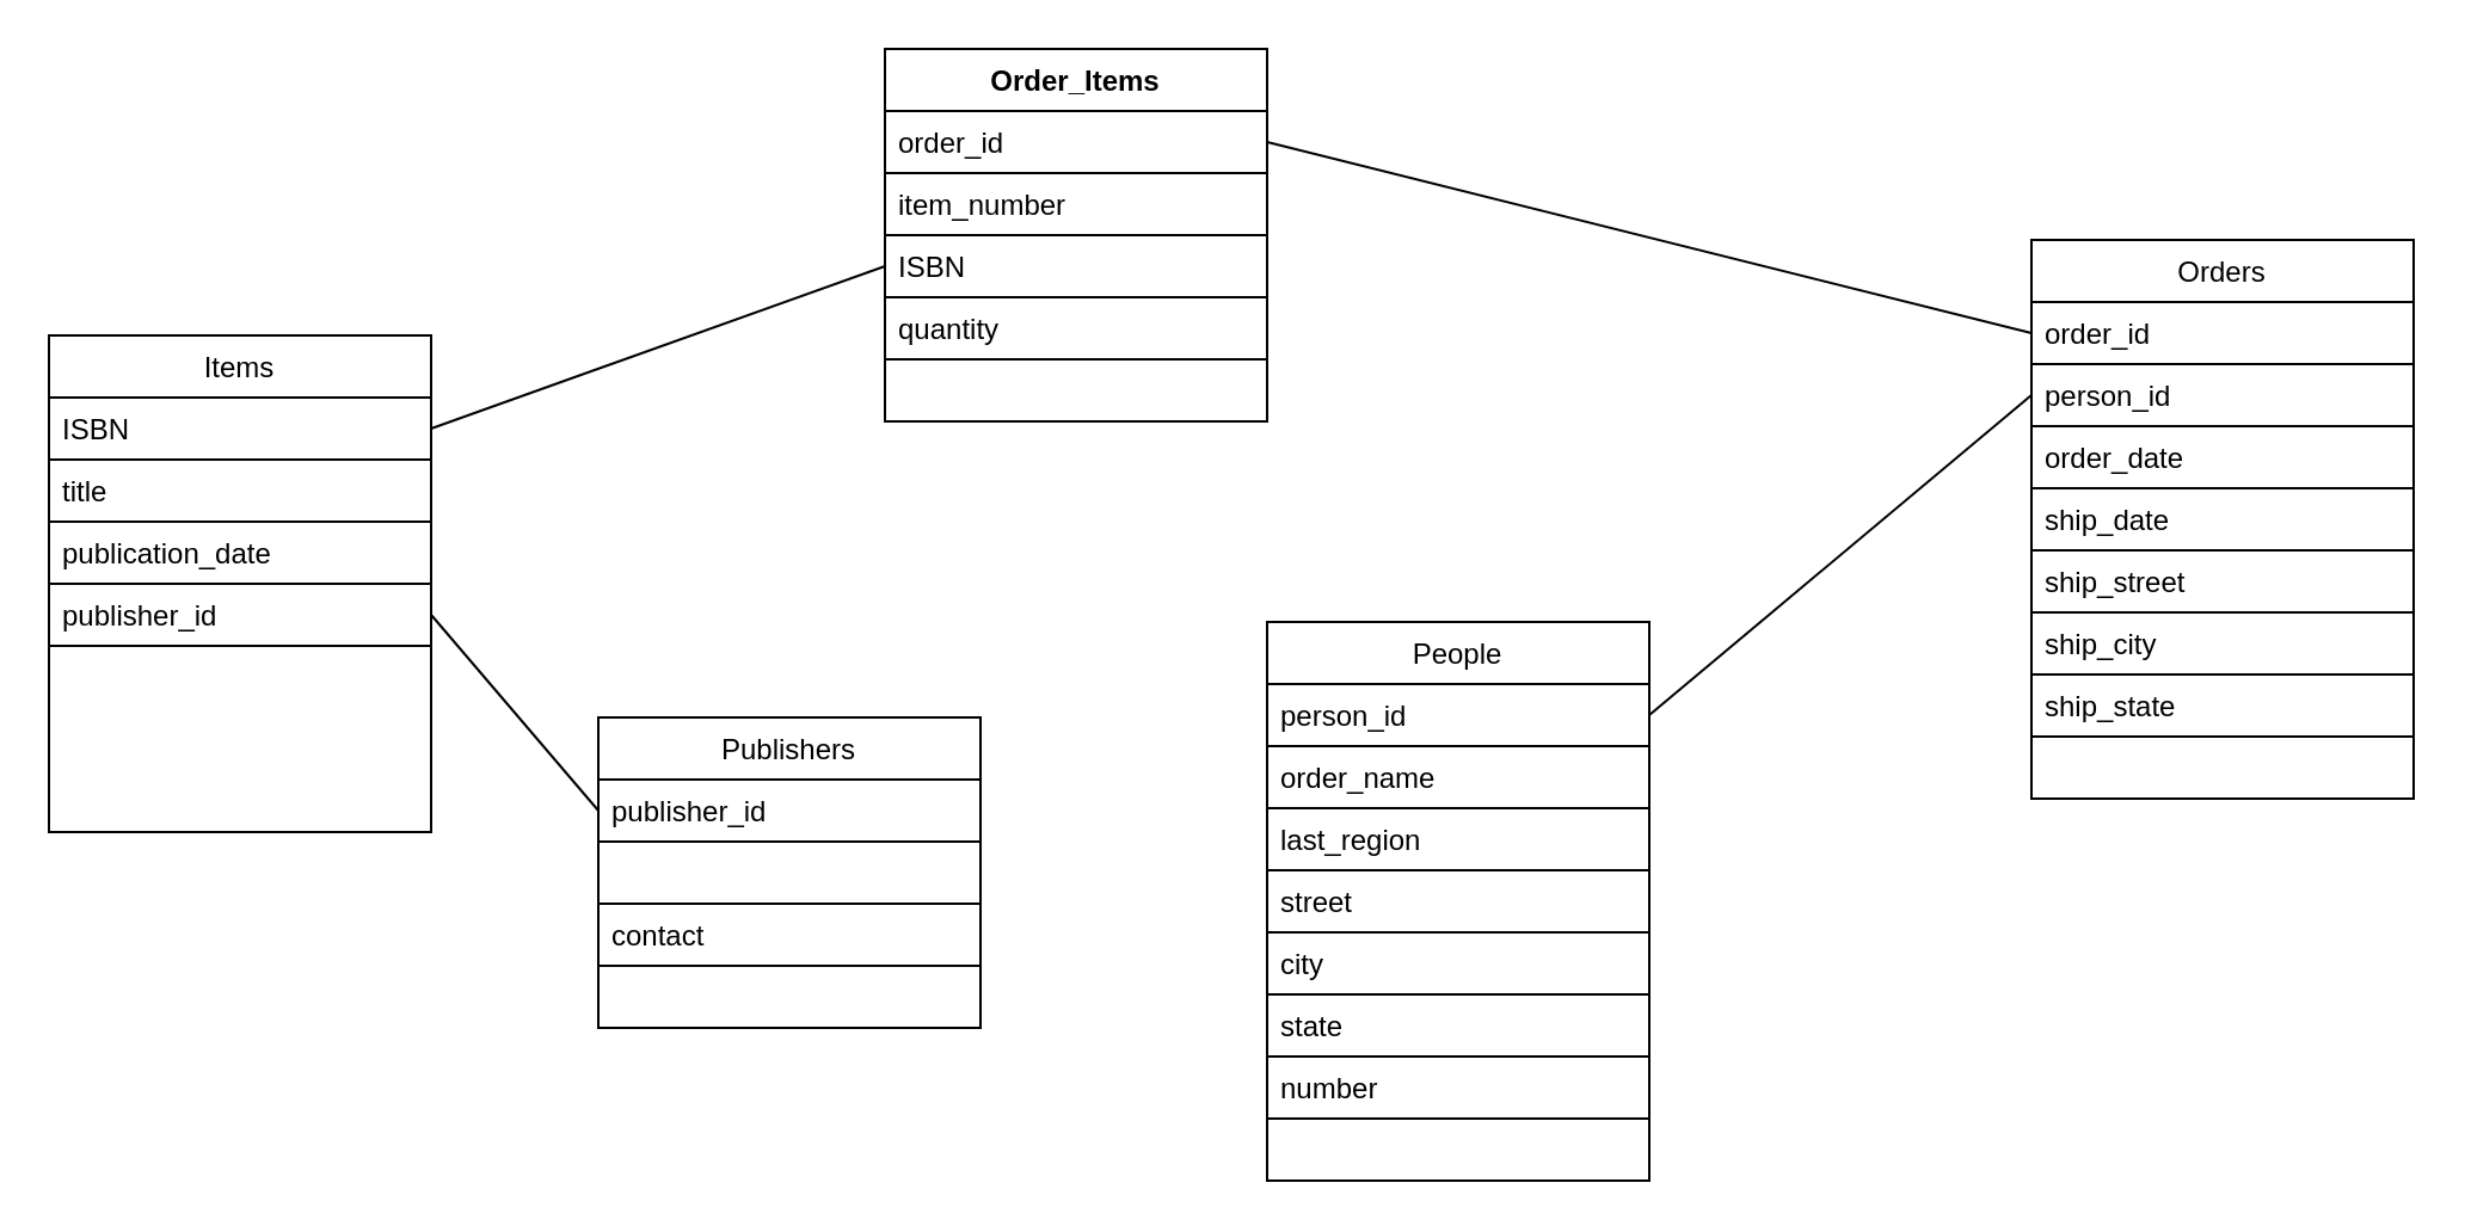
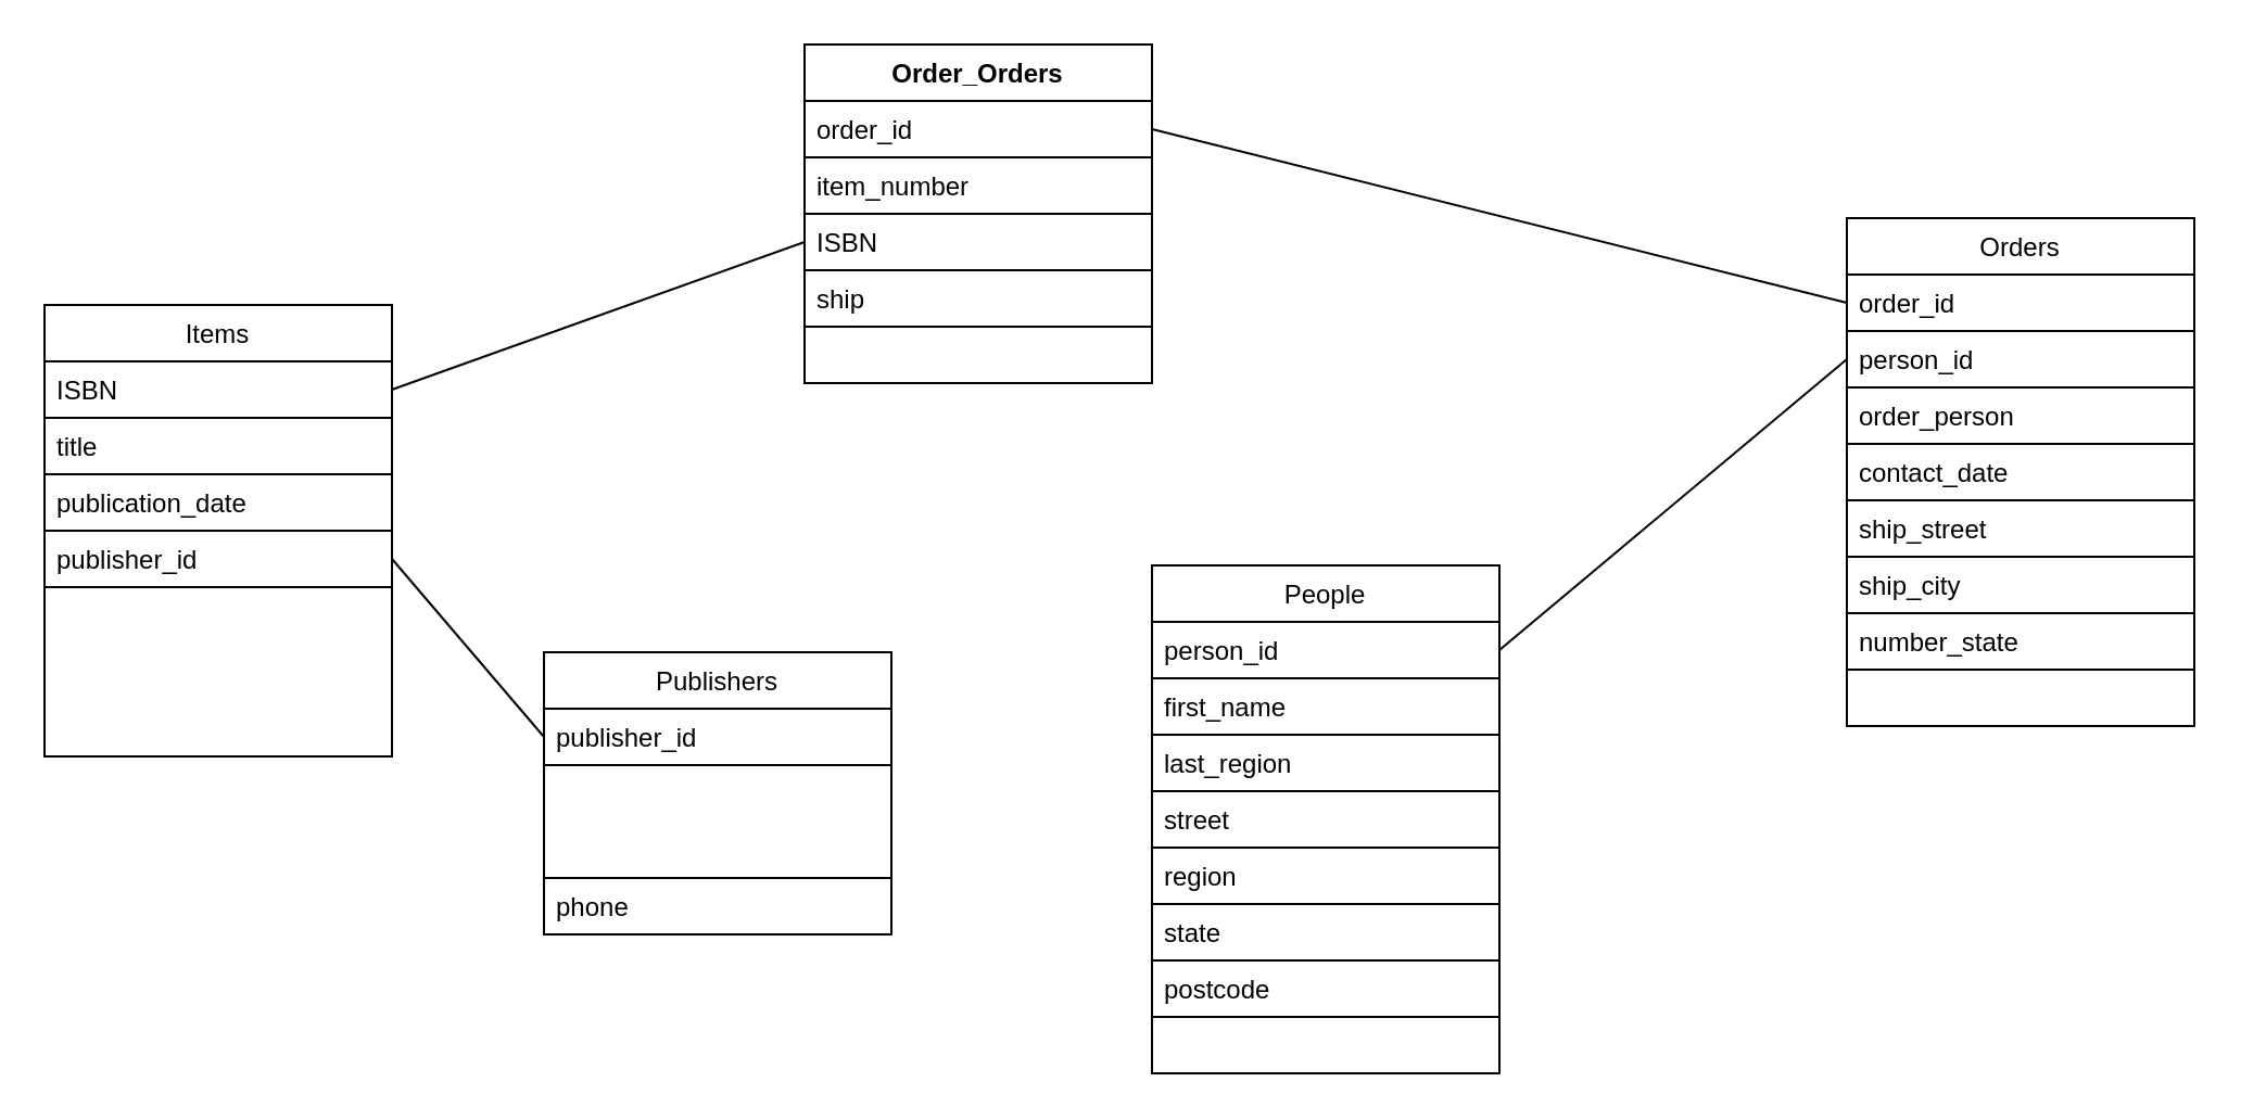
- <mxCell id="12" value="Order_Items" style="swimlane;fontStyle=1;align=center;verticalAlign=top;childLayout=stackLayout;horizontal=1;startSize=26;horizontalStack=0;resizeParent=1;resizeLast=0;collapsible=1;marginBottom=0;rounded=0;shadow=0;strokeWidth=1;" parent="11" vertex="1"><mxGeometry width="160" height="156" as="geometry"><mxRectangle x="230" y="140" width="160" height="26" as="alternateBounds" /></mxGeometry></mxCell>
+ <mxCell id="12" value="Order_Orders" style="swimlane;fontStyle=1;align=center;verticalAlign=top;childLayout=stackLayout;horizontal=1;startSize=26;horizontalStack=0;resizeParent=1;resizeLast=0;collapsible=1;marginBottom=0;rounded=0;shadow=0;strokeWidth=1;" parent="11" vertex="1"><mxGeometry width="160" height="156" as="geometry"><mxRectangle x="230" y="140" width="160" height="26" as="alternateBounds" /></mxGeometry></mxCell>
- <mxCell id="16" value="quantity" style="text;align=left;verticalAlign=top;spacingLeft=4;spacingRight=4;overflow=hidden;rotatable=0;points=[[0,0.5],[1,0.5]];portConstraint=eastwest;strokeColor=#000000;" parent="12" vertex="1"><mxGeometry y="104" width="160" height="26" as="geometry" /></mxCell>
+ <mxCell id="16" value="ship" style="text;align=left;verticalAlign=top;spacingLeft=4;spacingRight=4;overflow=hidden;rotatable=0;points=[[0,0.5],[1,0.5]];portConstraint=eastwest;strokeColor=#000000;" parent="12" vertex="1"><mxGeometry y="104" width="160" height="26" as="geometry" /></mxCell>
- <mxCell id="36" value="order_date" style="text;align=left;verticalAlign=top;spacingLeft=4;spacingRight=4;overflow=hidden;rotatable=0;points=[[0,0.5],[1,0.5]];portConstraint=eastwest;rounded=0;shadow=0;html=0;strokeColor=#000000;" parent="33" vertex="1"><mxGeometry y="78" width="160" height="26" as="geometry" /></mxCell>
+ <mxCell id="36" value="order_person" style="text;align=left;verticalAlign=top;spacingLeft=4;spacingRight=4;overflow=hidden;rotatable=0;points=[[0,0.5],[1,0.5]];portConstraint=eastwest;rounded=0;shadow=0;html=0;strokeColor=#000000;" parent="33" vertex="1"><mxGeometry y="78" width="160" height="26" as="geometry" /></mxCell>
- <mxCell id="37" value="ship_date" style="text;align=left;verticalAlign=top;spacingLeft=4;spacingRight=4;overflow=hidden;rotatable=0;points=[[0,0.5],[1,0.5]];portConstraint=eastwest;rounded=0;shadow=0;html=0;strokeColor=#000000;" parent="33" vertex="1"><mxGeometry y="104" width="160" height="26" as="geometry" /></mxCell>
+ <mxCell id="37" value="contact_date" style="text;align=left;verticalAlign=top;spacingLeft=4;spacingRight=4;overflow=hidden;rotatable=0;points=[[0,0.5],[1,0.5]];portConstraint=eastwest;rounded=0;shadow=0;html=0;strokeColor=#000000;" parent="33" vertex="1"><mxGeometry y="104" width="160" height="26" as="geometry" /></mxCell>
- <mxCell id="40" value="ship_state" style="text;align=left;verticalAlign=top;spacingLeft=4;spacingRight=4;overflow=hidden;rotatable=0;points=[[0,0.5],[1,0.5]];portConstraint=eastwest;strokeColor=#000000;" parent="33" vertex="1"><mxGeometry y="182" width="160" height="26" as="geometry" /></mxCell>
+ <mxCell id="40" value="number_state" style="text;align=left;verticalAlign=top;spacingLeft=4;spacingRight=4;overflow=hidden;rotatable=0;points=[[0,0.5],[1,0.5]];portConstraint=eastwest;strokeColor=#000000;" parent="33" vertex="1"><mxGeometry y="182" width="160" height="26" as="geometry" /></mxCell>
- <mxCell id="26" value="order_name" style="text;align=left;verticalAlign=top;spacingLeft=4;spacingRight=4;overflow=hidden;rotatable=0;points=[[0,0.5],[1,0.5]];portConstraint=eastwest;rounded=0;shadow=0;html=0;strokeColor=#000000;" parent="24" vertex="1"><mxGeometry y="52" width="160" height="26" as="geometry" /></mxCell>
+ <mxCell id="26" value="first_name" style="text;align=left;verticalAlign=top;spacingLeft=4;spacingRight=4;overflow=hidden;rotatable=0;points=[[0,0.5],[1,0.5]];portConstraint=eastwest;rounded=0;shadow=0;html=0;strokeColor=#000000;" parent="24" vertex="1"><mxGeometry y="52" width="160" height="26" as="geometry" /></mxCell>
- <mxCell id="9" value="contact" style="text;align=left;verticalAlign=top;spacingLeft=4;spacingRight=4;overflow=hidden;rotatable=0;points=[[0,0.5],[1,0.5]];portConstraint=eastwest;strokeColor=#000000;" parent="6" vertex="1"><mxGeometry y="78" width="160" height="26" as="geometry" /></mxCell>
- <mxCell id="29" value="city" style="text;align=left;verticalAlign=top;spacingLeft=4;spacingRight=4;overflow=hidden;rotatable=0;points=[[0,0.5],[1,0.5]];portConstraint=eastwest;rounded=0;shadow=0;html=0;strokeColor=#000000;" parent="24" vertex="1"><mxGeometry y="130" width="160" height="26" as="geometry" /></mxCell>
+ <mxCell id="29" value="region" style="text;align=left;verticalAlign=top;spacingLeft=4;spacingRight=4;overflow=hidden;rotatable=0;points=[[0,0.5],[1,0.5]];portConstraint=eastwest;rounded=0;shadow=0;html=0;strokeColor=#000000;" parent="24" vertex="1"><mxGeometry y="130" width="160" height="26" as="geometry" /></mxCell>
+ <mxCell id="10" value="phone" style="text;align=left;verticalAlign=top;spacingLeft=4;spacingRight=4;overflow=hidden;rotatable=0;points=[[0,0.5],[1,0.5]];portConstraint=eastwest;strokeColor=#000000;" parent="6" vertex="1"><mxGeometry y="104" width="160" height="26" as="geometry" /></mxCell>
- <mxCell id="31" value="number" style="text;align=left;verticalAlign=top;spacingLeft=4;spacingRight=4;overflow=hidden;rotatable=0;points=[[0,0.5],[1,0.5]];portConstraint=eastwest;strokeColor=#000000;" parent="24" vertex="1"><mxGeometry y="182" width="160" height="26" as="geometry" /></mxCell>
+ <mxCell id="31" value="postcode" style="text;align=left;verticalAlign=top;spacingLeft=4;spacingRight=4;overflow=hidden;rotatable=0;points=[[0,0.5],[1,0.5]];portConstraint=eastwest;strokeColor=#000000;" parent="24" vertex="1"><mxGeometry y="182" width="160" height="26" as="geometry" /></mxCell>
